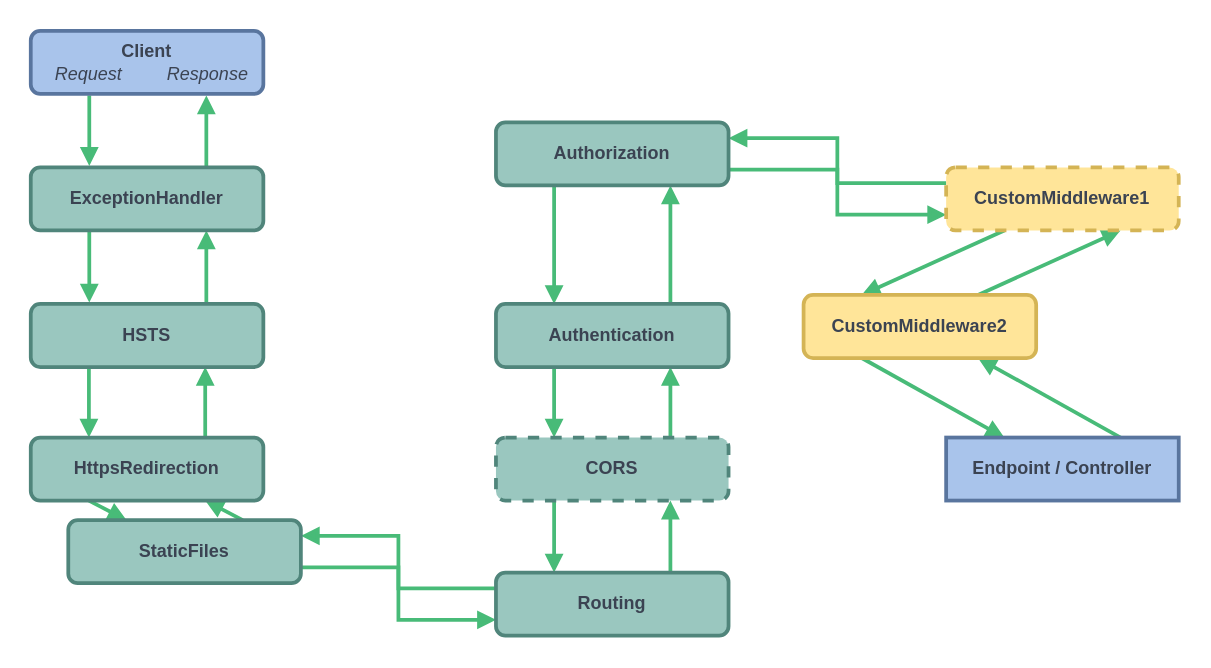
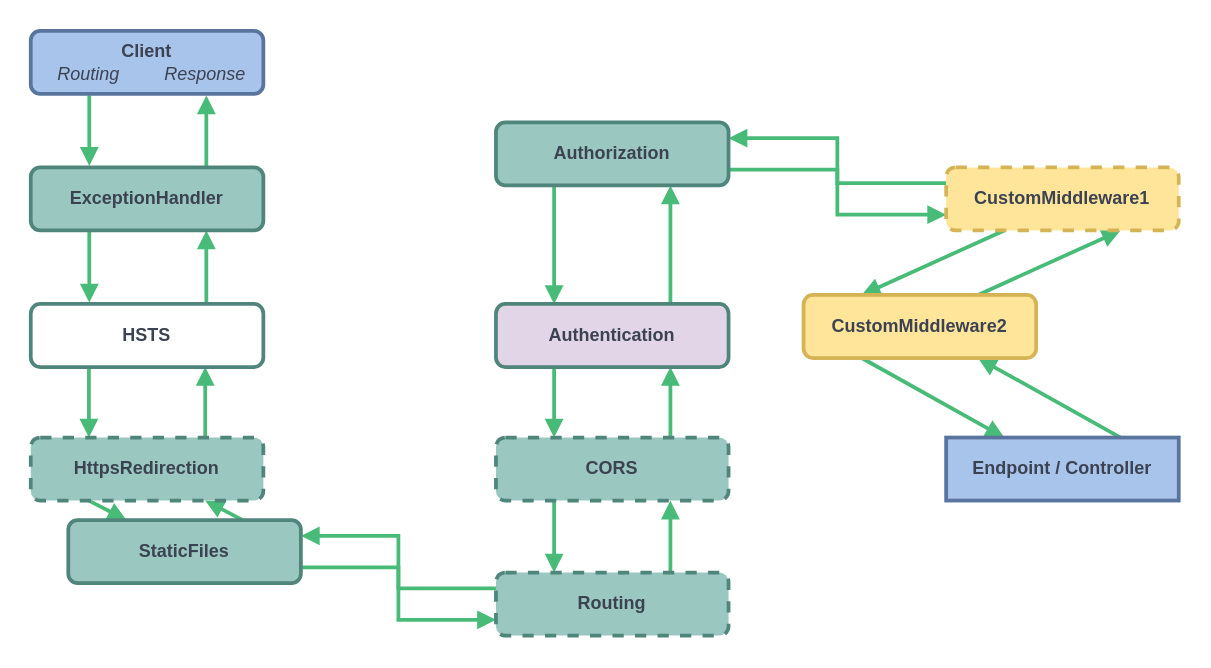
- <mxCell id="31" value="&lt;div&gt;Client&lt;/div&gt;&lt;div&gt;&lt;i&gt;&lt;span style=&quot;font-weight: normal&quot;&gt;&amp;nbsp; Request&amp;nbsp;&amp;nbsp;&amp;nbsp;&amp;nbsp;&amp;nbsp;&amp;nbsp;&amp;nbsp;&amp;nbsp; Response&lt;/span&gt;&lt;/i&gt;&lt;br&gt;&lt;/div&gt;" style="rounded=1;whiteSpace=wrap;html=1;strokeWidth=2.5;fillColor=#A9C4EB;strokeColor=#59759E;fontStyle=1;fontColor=#3B4352;" parent="1" vertex="1"><mxGeometry x="20" y="20" width="155" height="42" as="geometry" /></mxCell>
+ <mxCell id="31" value="&lt;div&gt;Client&lt;/div&gt;&lt;div&gt;&lt;i&gt;&lt;span style=&quot;font-weight: normal&quot;&gt;&amp;nbsp; Routing&amp;nbsp;&amp;nbsp;&amp;nbsp;&amp;nbsp;&amp;nbsp;&amp;nbsp;&amp;nbsp;&amp;nbsp; Response&lt;/span&gt;&lt;/i&gt;&lt;br&gt;&lt;/div&gt;" style="rounded=1;whiteSpace=wrap;html=1;strokeWidth=2.5;fillColor=#A9C4EB;strokeColor=#59759E;fontStyle=1;fontColor=#3B4352;" parent="1" vertex="1"><mxGeometry x="20" y="20" width="155" height="42" as="geometry" /></mxCell>
- <mxCell id="22" value="HSTS" style="rounded=1;whiteSpace=wrap;html=1;strokeWidth=2.5;fillColor=#9AC7BF;strokeColor=#50857B;fontStyle=1;fontColor=#3B4352;" parent="1" vertex="1"><mxGeometry x="20" y="202" width="155" height="42" as="geometry" /></mxCell>
+ <mxCell id="22" value="HSTS" style="rounded=1;whiteSpace=wrap;html=1;strokeWidth=2.5;fillColor=#ffffff;strokeColor=#50857B;fontStyle=1;fontColor=#3B4352;" parent="1" vertex="1"><mxGeometry x="20" y="202" width="155" height="42" as="geometry" /></mxCell>
- <mxCell id="26" value="Authentication" style="rounded=1;whiteSpace=wrap;html=1;strokeWidth=2.5;fillColor=#9AC7BF;strokeColor=#50857B;fontStyle=1;fontColor=#3B4352;" parent="1" vertex="1"><mxGeometry x="330" y="202" width="155" height="42" as="geometry" /></mxCell>
+ <mxCell id="26" value="Authentication" style="rounded=1;whiteSpace=wrap;html=1;strokeWidth=2.5;fillColor=#e1d5e7;strokeColor=#50857B;fontStyle=1;fontColor=#3B4352;" parent="1" vertex="1"><mxGeometry x="330" y="202" width="155" height="42" as="geometry" /></mxCell>
- <mxCell id="21" value="HttpsRedirection" style="rounded=1;whiteSpace=wrap;html=1;strokeWidth=2.5;fillColor=#9AC7BF;strokeColor=#50857B;fontStyle=1;fontColor=#3B4352;" parent="1" vertex="1"><mxGeometry x="20" y="291" width="155" height="42" as="geometry" /></mxCell>
+ <mxCell id="21" value="HttpsRedirection" style="rounded=1;whiteSpace=wrap;html=1;strokeWidth=2.5;fillColor=#9AC7BF;strokeColor=#50857B;fontStyle=1;fontColor=#3B4352;dashed=1;" parent="1" vertex="1"><mxGeometry x="20" y="291" width="155" height="42" as="geometry" /></mxCell>
- <mxCell id="33" value="Routing" style="rounded=1;whiteSpace=wrap;html=1;strokeWidth=2.5;fillColor=#9AC7BF;strokeColor=#50857B;fontStyle=1;fontColor=#3B4352;" parent="1" vertex="1"><mxGeometry x="330" y="381" width="155" height="42" as="geometry" /></mxCell>
+ <mxCell id="33" value="Routing" style="rounded=1;whiteSpace=wrap;html=1;strokeWidth=2.5;fillColor=#9AC7BF;strokeColor=#50857B;fontStyle=1;fontColor=#3B4352;dashed=1;" parent="1" vertex="1"><mxGeometry x="330" y="381" width="155" height="42" as="geometry" /></mxCell>
